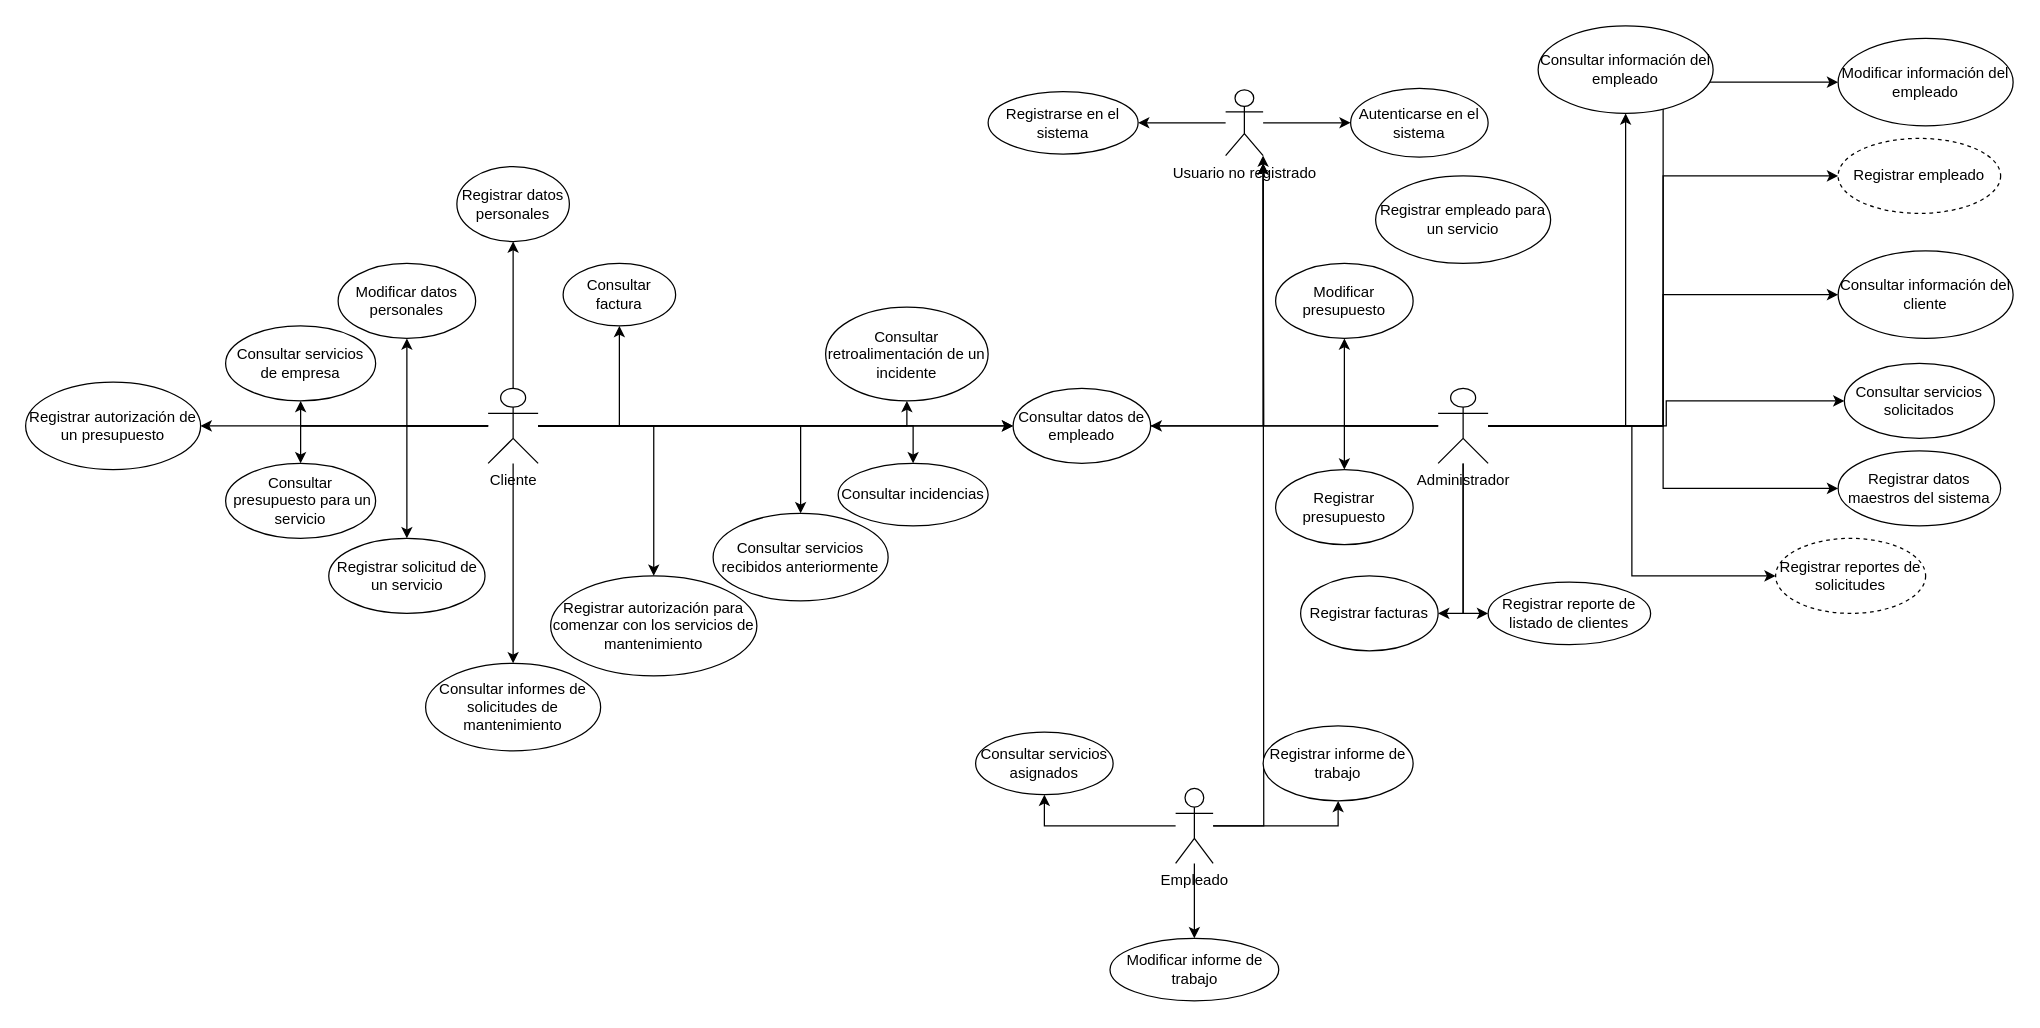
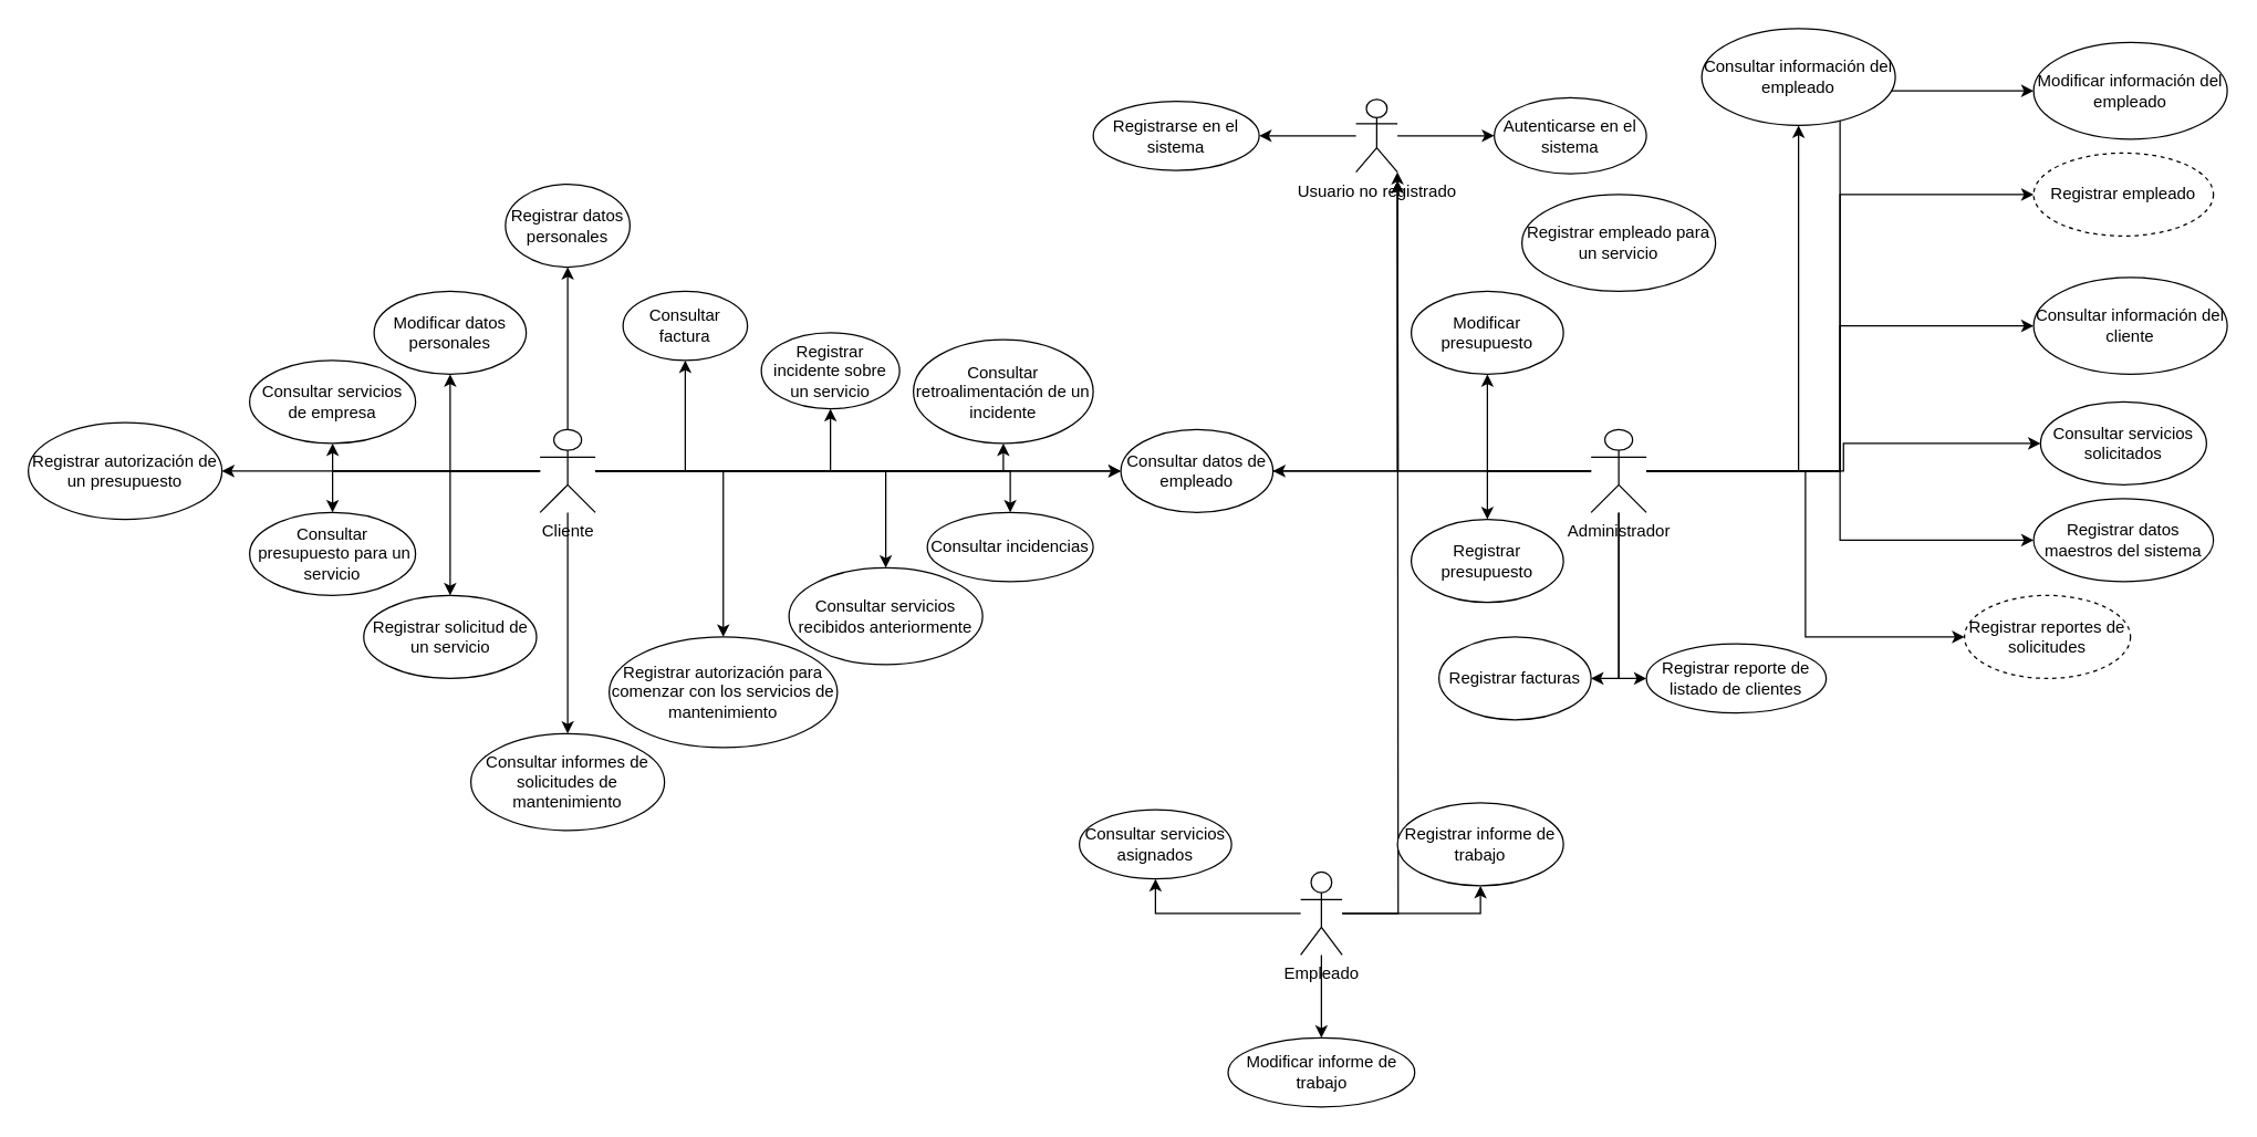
+ <mxCell id="31" value="Registrar incidente sobre un servicio" style="ellipse;whiteSpace=wrap;html=1;" vertex="1" parent="1"><mxGeometry x="550" y="240" width="100" height="55" as="geometry" /></mxCell>
+ <mxCell id="15" style="edgeStyle=orthogonalEdgeStyle;rounded=0;orthogonalLoop=1;jettySize=auto;html=1;entryX=0.5;entryY=1;entryDx=0;entryDy=0;" edge="1" parent="1" source="22" target="31"><mxGeometry relative="1" as="geometry" /></mxCell>
